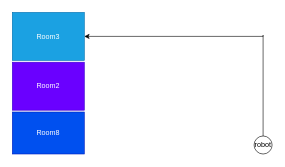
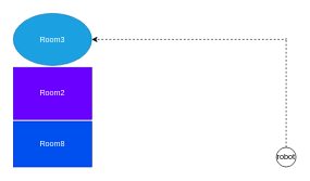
- <mxCell id="4" value="Room3" style="rounded=0;whiteSpace=wrap;html=1;fillColor=#1ba1e2;strokeColor=#006EAF;fontColor=#ffffff;" parent="1" vertex="1"><mxGeometry x="20" y="20" width="120" height="80" as="geometry" /></mxCell>
+ <mxCell id="4" value="Room3" style="ellipse;whiteSpace=wrap;html=1;fillColor=#1ba1e2;strokeColor=#006EAF;fontColor=#ffffff;" parent="1" vertex="1"><mxGeometry x="20" y="20" width="120" height="80" as="geometry" /></mxCell>
- <mxCell id="5" value="" style="edgeStyle=orthogonalEdgeStyle;rounded=0;orthogonalLoop=1;jettySize=auto;html=1;exitX=0.5;exitY=0;exitDx=0;exitDy=0;entryX=1;entryY=0.5;entryDx=0;entryDy=0;" edge="1" parent="1" source="6" target="4"><mxGeometry relative="1" as="geometry"><Array as="points"><mxPoint x="438" y="58" /><mxPoint x="438" y="60" /></Array></mxGeometry></mxCell>
+ <mxCell id="5" value="" style="edgeStyle=orthogonalEdgeStyle;rounded=0;orthogonalLoop=1;jettySize=auto;html=1;exitX=0.5;exitY=0;exitDx=0;exitDy=0;entryX=1;entryY=0.5;entryDx=0;entryDy=0;dashed=1;" edge="1" parent="1" source="6" target="4"><mxGeometry relative="1" as="geometry"><Array as="points"><mxPoint x="438" y="58" /><mxPoint x="438" y="60" /></Array></mxGeometry></mxCell>
